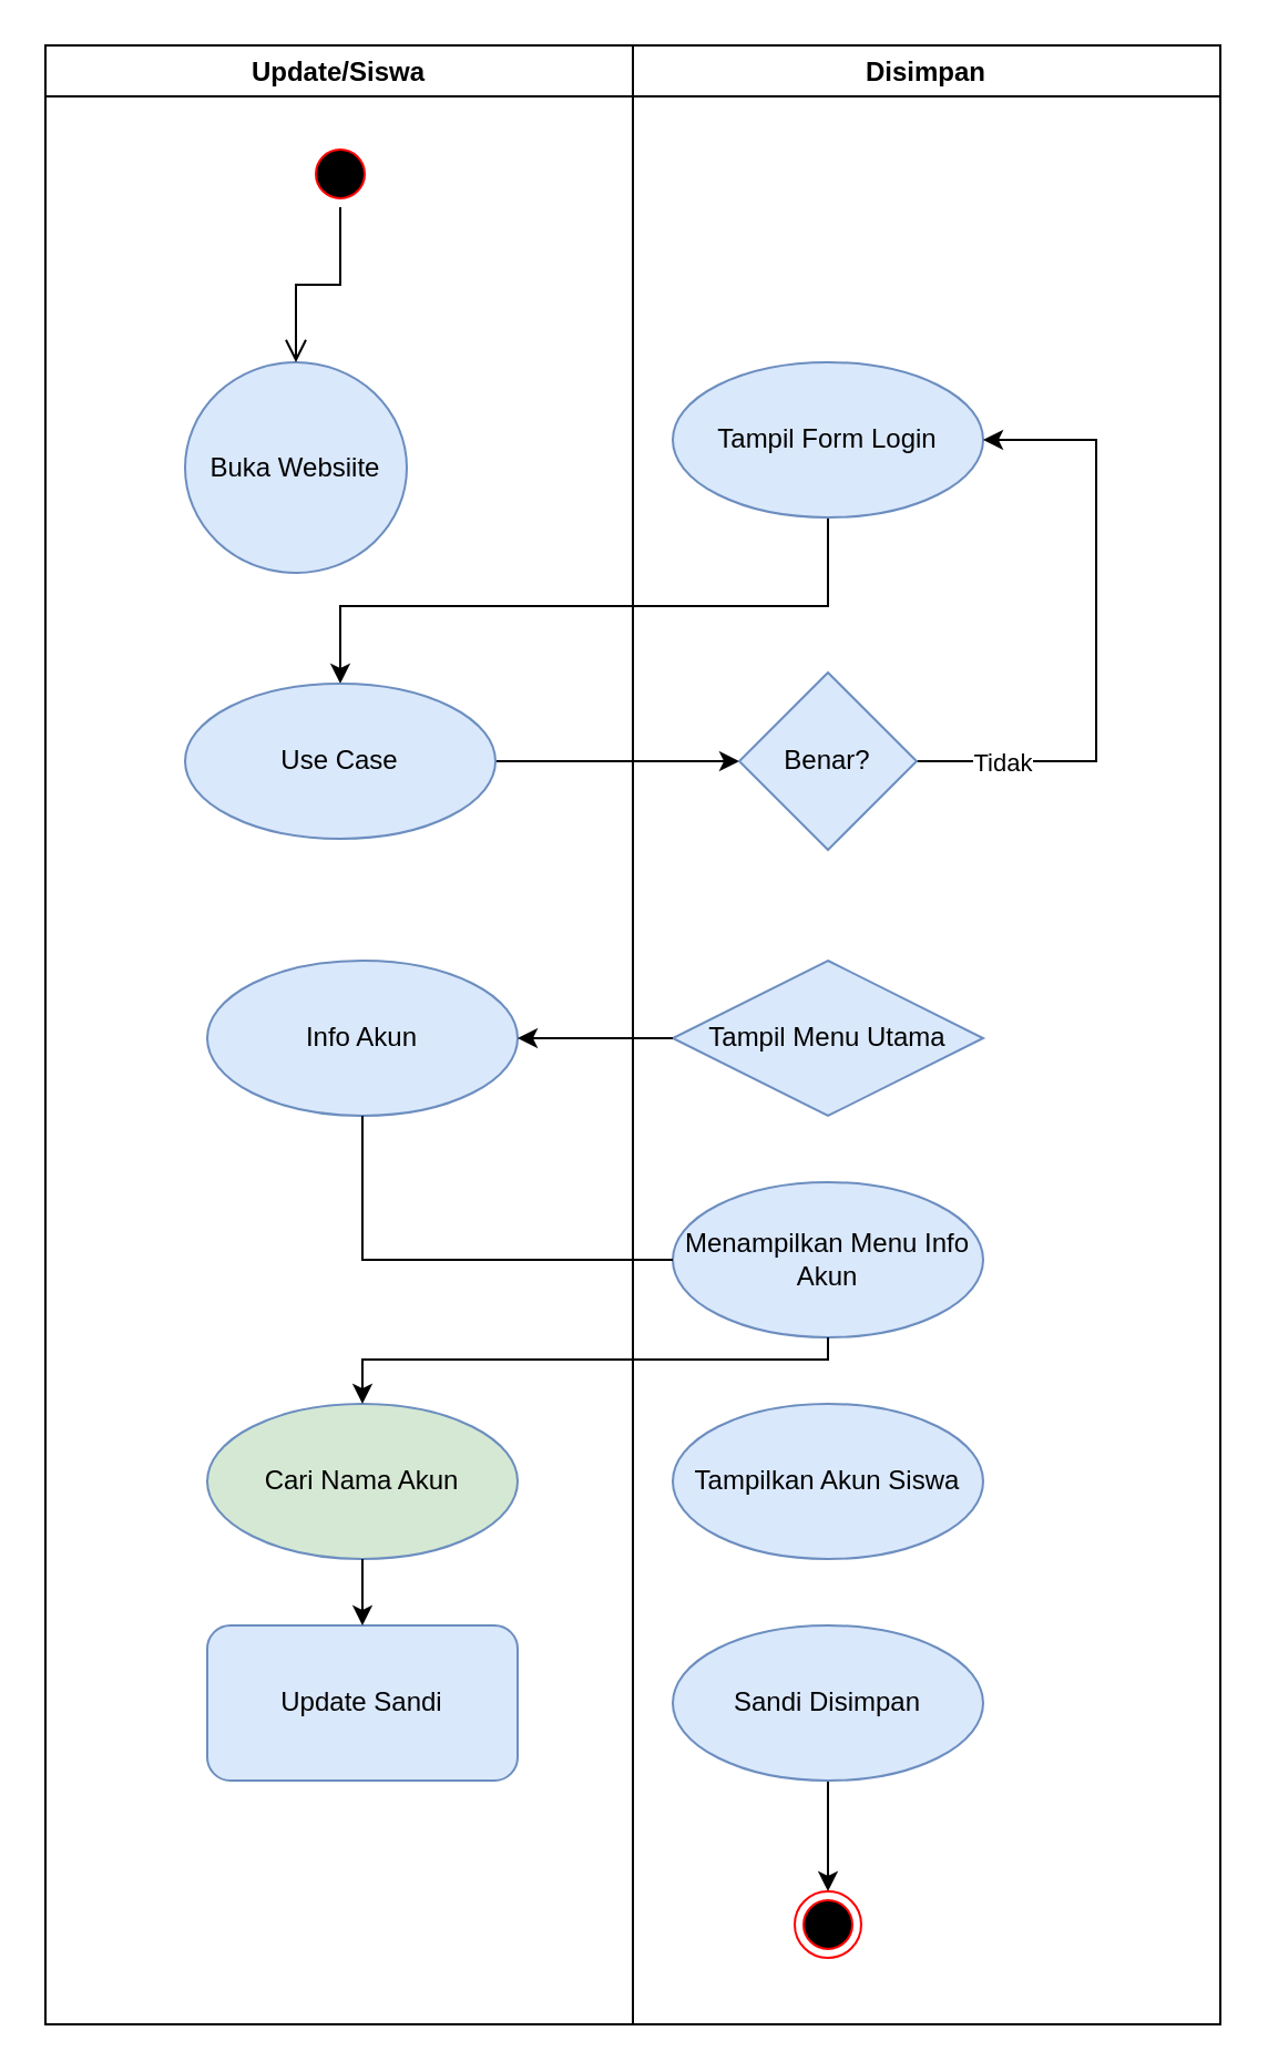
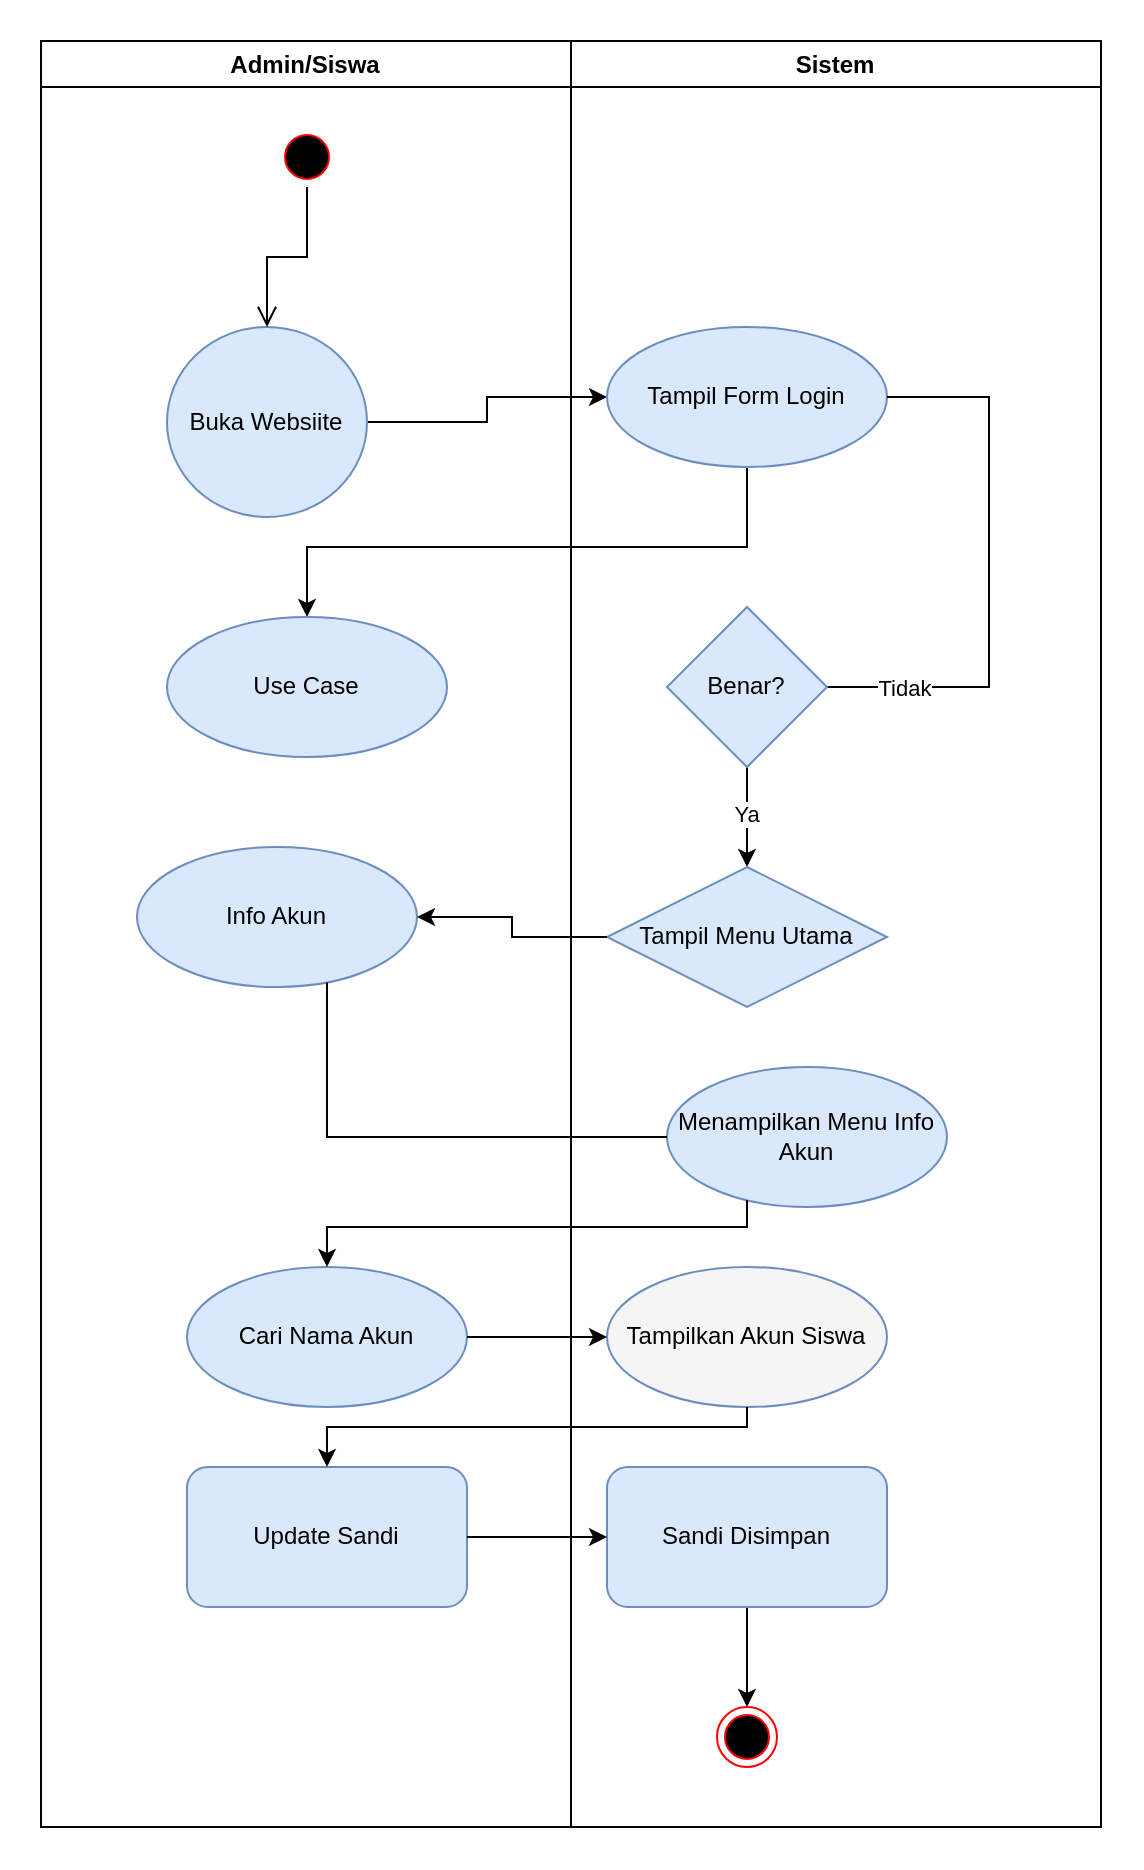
- <mxCell id="15" value="Update/Siswa" style="swimlane;" vertex="1" parent="1"><mxGeometry x="20" y="20" width="265" height="893" as="geometry" /></mxCell>
+ <mxCell id="15" value="Admin/Siswa" style="swimlane;" vertex="1" parent="1"><mxGeometry x="20" y="20" width="265" height="893" as="geometry" /></mxCell>
- <mxCell id="19" value="Disimpan" style="swimlane;" vertex="1" parent="1"><mxGeometry x="285" y="20" width="265" height="893" as="geometry"><mxRectangle x="425" y="140" width="100" height="30" as="alternateBounds" /></mxGeometry></mxCell>
+ <mxCell id="19" value="Sistem" style="swimlane;" vertex="1" parent="1"><mxGeometry x="285" y="20" width="265" height="893" as="geometry"><mxRectangle x="425" y="140" width="100" height="30" as="alternateBounds" /></mxGeometry></mxCell>
- <mxCell id="10" style="edgeStyle=orthogonalEdgeStyle;rounded=0;orthogonalLoop=1;jettySize=auto;html=1;entryX=1;entryY=0.5;entryDx=0;entryDy=0;" edge="1" parent="1" source="12" target="5"><mxGeometry relative="1" as="geometry"><mxPoint x="493" y="173" as="targetPoint" /><Array as="points"><mxPoint x="494" y="343" /><mxPoint x="494" y="198" /></Array></mxGeometry></mxCell>
+ <mxCell id="10" style="edgeStyle=orthogonalEdgeStyle;rounded=0;orthogonalLoop=1;jettySize=auto;html=1;entryX=1;entryY=0.5;entryDx=0;entryDy=0;endArrow=none;" edge="1" parent="1" source="12" target="5"><mxGeometry relative="1" as="geometry"><mxPoint x="493" y="173" as="targetPoint" /><Array as="points"><mxPoint x="494" y="343" /><mxPoint x="494" y="198" /></Array></mxGeometry></mxCell>
+ <mxCell id="2" value="" style="edgeStyle=orthogonalEdgeStyle;rounded=0;orthogonalLoop=1;jettySize=auto;html=1;" edge="1" parent="1" source="3" target="5"><mxGeometry relative="1" as="geometry" /></mxCell>
- <mxCell id="6" value="" style="edgeStyle=orthogonalEdgeStyle;rounded=0;orthogonalLoop=1;jettySize=auto;html=1;" edge="1" parent="1" source="7" target="12"><mxGeometry relative="1" as="geometry" /></mxCell>
+ <mxCell id="8" value="" style="edgeStyle=orthogonalEdgeStyle;rounded=0;orthogonalLoop=1;jettySize=auto;html=1;" edge="1" parent="1" source="12" target="20"><mxGeometry relative="1" as="geometry" /></mxCell>
+ <mxCell id="9" value="Ya" style="edgeLabel;html=1;align=center;verticalAlign=middle;resizable=0;points=[];" vertex="1" connectable="0" parent="8"><mxGeometry x="-0.1" y="-1" relative="1" as="geometry"><mxPoint as="offset" /></mxGeometry></mxCell>
- <mxCell id="16" value="Info Akun" style="ellipse;whiteSpace=wrap;html=1;fillColor=#dae8fc;strokeColor=#6c8ebf;" vertex="1" parent="15"><mxGeometry x="73" y="413" width="140" height="70" as="geometry" /></mxCell>
+ <mxCell id="16" value="Info Akun" style="ellipse;whiteSpace=wrap;html=1;fillColor=#dae8fc;strokeColor=#6c8ebf;" vertex="1" parent="15"><mxGeometry x="48" y="403" width="140" height="70" as="geometry" /></mxCell>
- <mxCell id="21" value="Menampilkan Menu Info Akun" style="ellipse;whiteSpace=wrap;html=1;fillColor=#dae8fc;strokeColor=#6c8ebf;" vertex="1" parent="19"><mxGeometry x="18" y="513" width="140" height="70" as="geometry" /></mxCell>
+ <mxCell id="21" value="Menampilkan Menu Info Akun" style="ellipse;whiteSpace=wrap;html=1;fillColor=#dae8fc;strokeColor=#6c8ebf;" vertex="1" parent="19"><mxGeometry x="48" y="513" width="140" height="70" as="geometry" /></mxCell>
- <mxCell id="17" value="Cari Nama Akun" style="ellipse;whiteSpace=wrap;html=1;fillColor=#d5e8d4;strokeColor=#6c8ebf;" vertex="1" parent="15"><mxGeometry x="73" y="613" width="140" height="70" as="geometry" /></mxCell>
+ <mxCell id="17" value="Cari Nama Akun" style="ellipse;whiteSpace=wrap;html=1;fillColor=#dae8fc;strokeColor=#6c8ebf;" vertex="1" parent="15"><mxGeometry x="73" y="613" width="140" height="70" as="geometry" /></mxCell>
- <mxCell id="22" value="Tampilkan Akun Siswa" style="ellipse;whiteSpace=wrap;html=1;fillColor=#dae8fc;strokeColor=#6c8ebf;" vertex="1" parent="19"><mxGeometry x="18" y="613" width="140" height="70" as="geometry" /></mxCell>
+ <mxCell id="22" value="Tampilkan Akun Siswa" style="ellipse;whiteSpace=wrap;html=1;fillColor=#f5f5f5;strokeColor=#6c8ebf;" vertex="1" parent="19"><mxGeometry x="18" y="613" width="140" height="70" as="geometry" /></mxCell>
- <mxCell id="29" value="" style="edgeStyle=orthogonalEdgeStyle;rounded=0;orthogonalLoop=1;jettySize=auto;html=1;" edge="1" parent="1" source="17" target="18"><mxGeometry relative="1" as="geometry" /></mxCell>
+ <mxCell id="29" value="" style="edgeStyle=orthogonalEdgeStyle;rounded=0;orthogonalLoop=1;jettySize=auto;html=1;" edge="1" parent="1" source="17" target="22"><mxGeometry relative="1" as="geometry" /></mxCell>
+ <mxCell id="30" style="edgeStyle=orthogonalEdgeStyle;rounded=0;orthogonalLoop=1;jettySize=auto;html=1;entryX=0.5;entryY=0;entryDx=0;entryDy=0;" edge="1" parent="1" source="22" target="18"><mxGeometry relative="1" as="geometry"><Array as="points"><mxPoint x="373" y="713" /><mxPoint x="163" y="713" /></Array></mxGeometry></mxCell>
+ <mxCell id="31" value="" style="edgeStyle=orthogonalEdgeStyle;rounded=0;orthogonalLoop=1;jettySize=auto;html=1;" edge="1" parent="1" source="18" target="24"><mxGeometry relative="1" as="geometry" /></mxCell>
- <mxCell id="24" value="Sandi Disimpan" style="ellipse;whiteSpace=wrap;html=1;fillColor=#dae8fc;strokeColor=#6c8ebf;" vertex="1" parent="19"><mxGeometry x="18" y="713" width="140" height="70" as="geometry" /></mxCell>
+ <mxCell id="24" value="Sandi Disimpan" style="whiteSpace=wrap;html=1;fillColor=#dae8fc;strokeColor=#6c8ebf;rounded=1;" vertex="1" parent="19"><mxGeometry x="18" y="713" width="140" height="70" as="geometry" /></mxCell>
